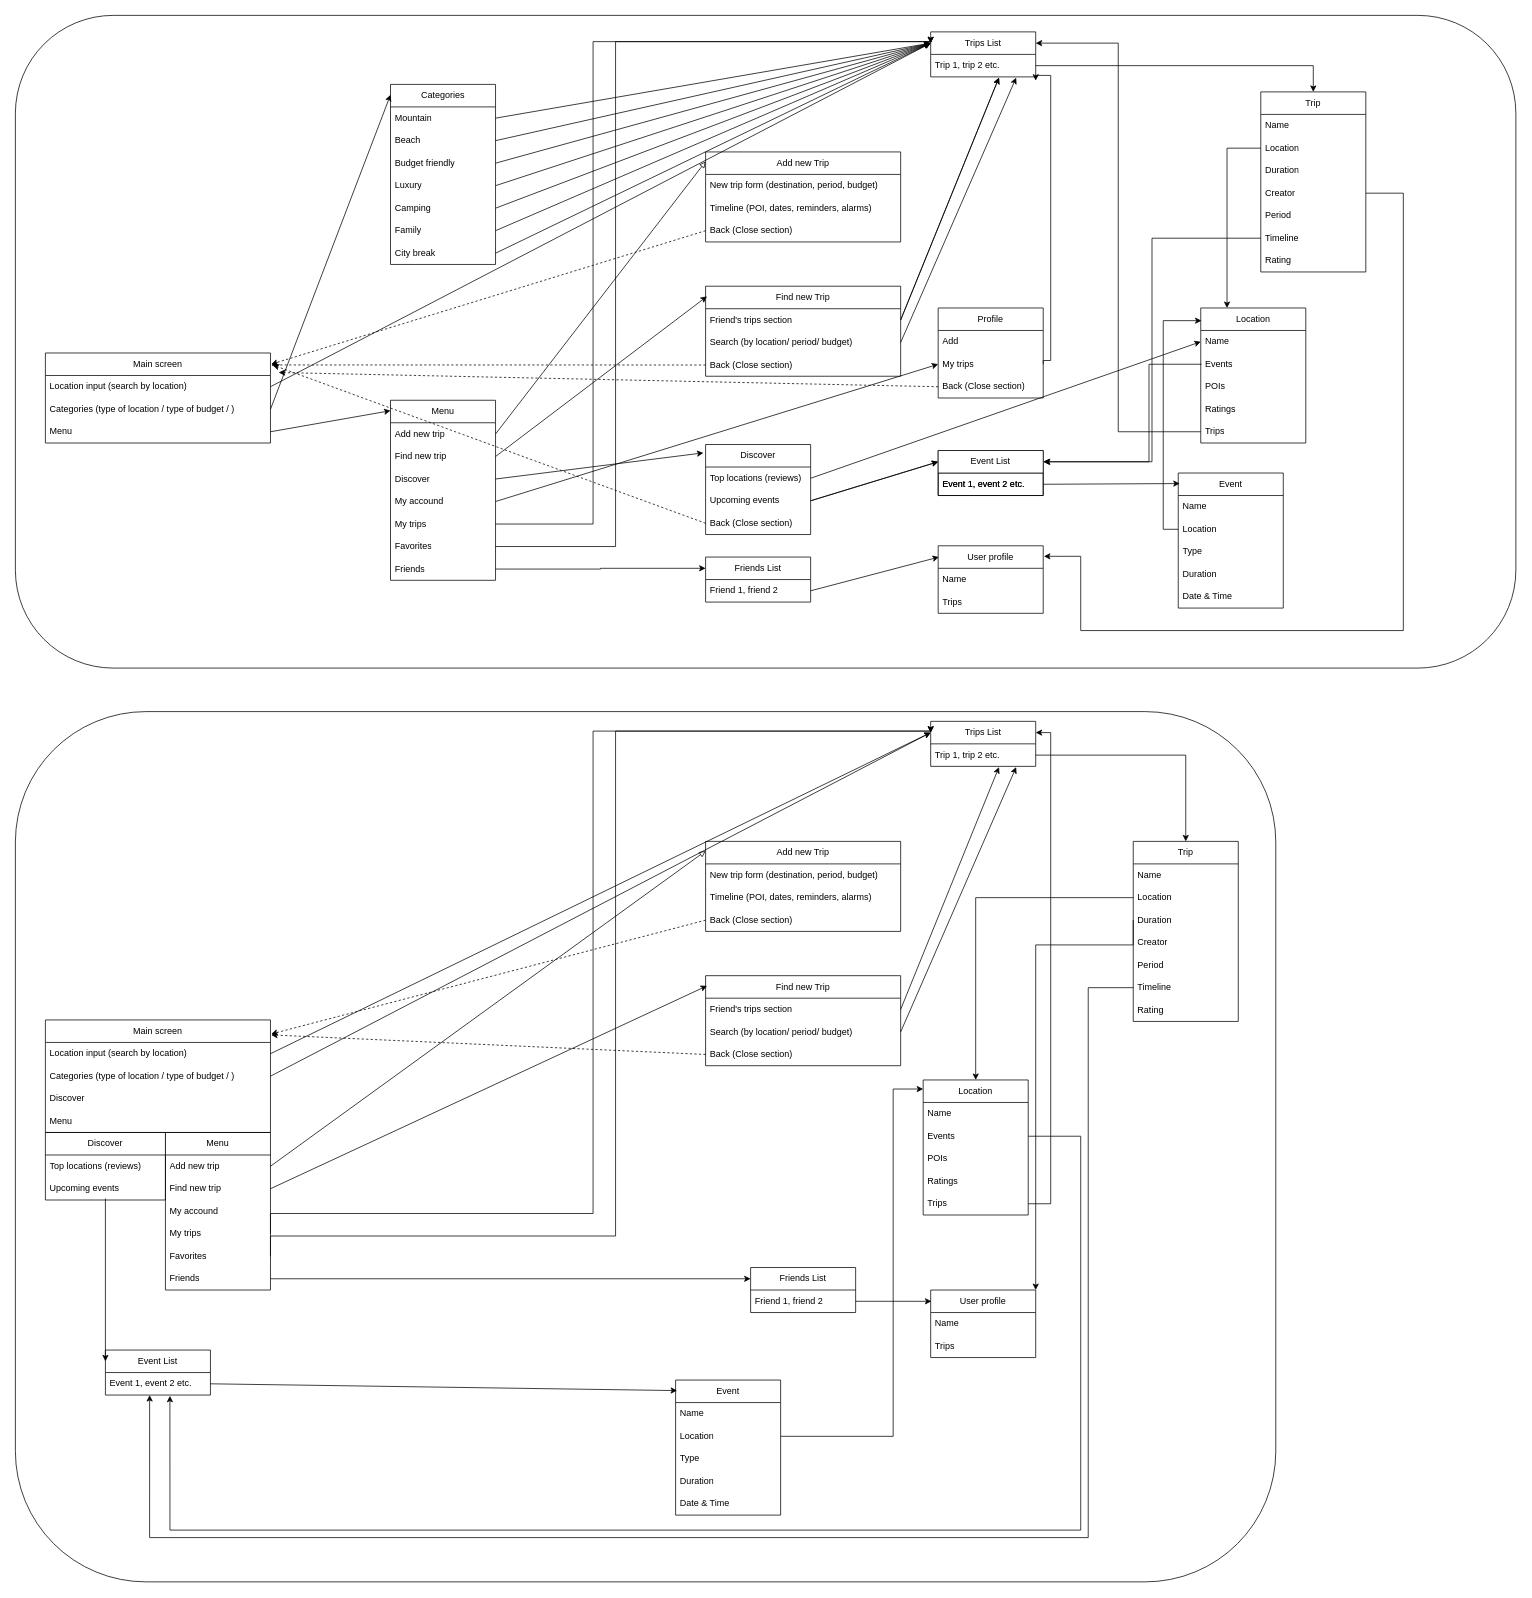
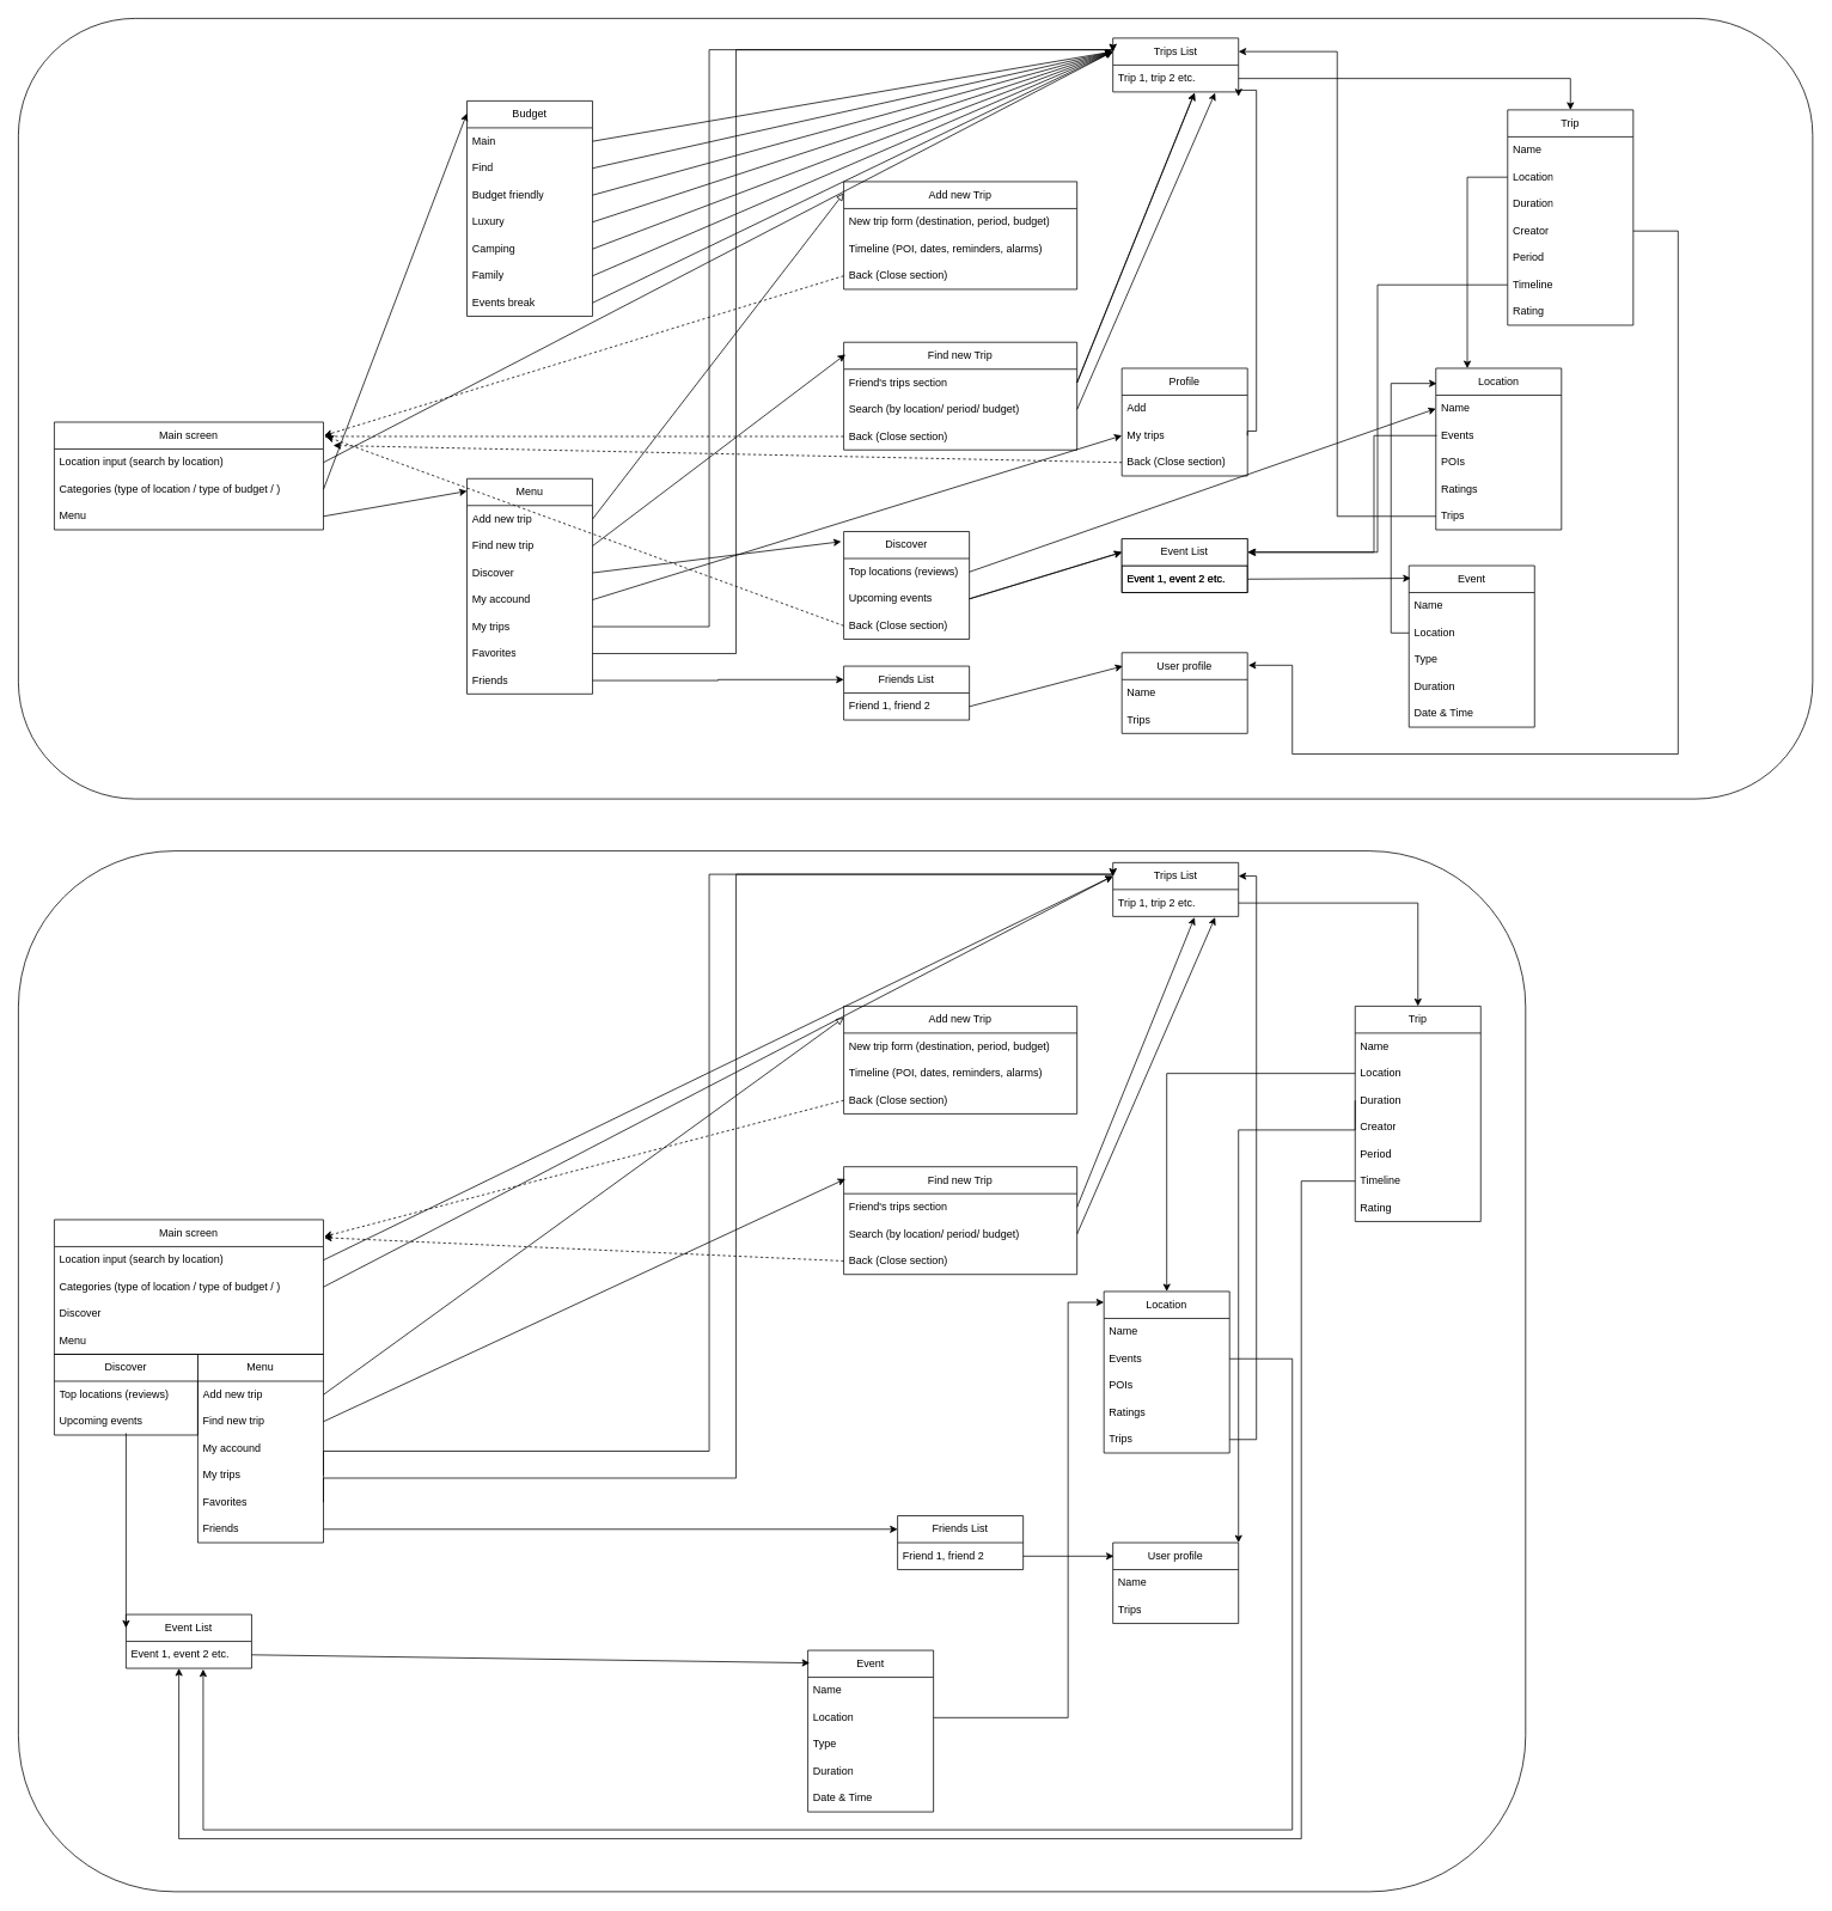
- <mxCell id="35" value="Categories" style="swimlane;fontStyle=0;childLayout=stackLayout;horizontal=1;startSize=30;horizontalStack=0;resizeParent=1;resizeParentMax=0;resizeLast=0;collapsible=1;marginBottom=0;whiteSpace=wrap;html=1;" parent="1" vertex="1"><mxGeometry x="520" y="112" width="140" height="240" as="geometry" /></mxCell>
+ <mxCell id="35" value="Budget" style="swimlane;fontStyle=0;childLayout=stackLayout;horizontal=1;startSize=30;horizontalStack=0;resizeParent=1;resizeParentMax=0;resizeLast=0;collapsible=1;marginBottom=0;whiteSpace=wrap;html=1;" parent="1" vertex="1"><mxGeometry x="520" y="112" width="140" height="240" as="geometry" /></mxCell>
- <mxCell id="36" value="Mountain" style="text;strokeColor=none;fillColor=none;align=left;verticalAlign=middle;spacingLeft=4;spacingRight=4;overflow=hidden;points=[[0,0.5],[1,0.5]];portConstraint=eastwest;rotatable=0;whiteSpace=wrap;html=1;" parent="35" vertex="1"><mxGeometry y="30" width="140" height="30" as="geometry" /></mxCell>
+ <mxCell id="36" value="Main" style="text;strokeColor=none;fillColor=none;align=left;verticalAlign=middle;spacingLeft=4;spacingRight=4;overflow=hidden;points=[[0,0.5],[1,0.5]];portConstraint=eastwest;rotatable=0;whiteSpace=wrap;html=1;" parent="35" vertex="1"><mxGeometry y="30" width="140" height="30" as="geometry" /></mxCell>
- <mxCell id="37" value="Beach" style="text;strokeColor=none;fillColor=none;align=left;verticalAlign=middle;spacingLeft=4;spacingRight=4;overflow=hidden;points=[[0,0.5],[1,0.5]];portConstraint=eastwest;rotatable=0;whiteSpace=wrap;html=1;" parent="35" vertex="1"><mxGeometry y="60" width="140" height="30" as="geometry" /></mxCell>
+ <mxCell id="37" value="Find" style="text;strokeColor=none;fillColor=none;align=left;verticalAlign=middle;spacingLeft=4;spacingRight=4;overflow=hidden;points=[[0,0.5],[1,0.5]];portConstraint=eastwest;rotatable=0;whiteSpace=wrap;html=1;" parent="35" vertex="1"><mxGeometry y="60" width="140" height="30" as="geometry" /></mxCell>
- <mxCell id="42" value="City break" style="text;strokeColor=none;fillColor=none;align=left;verticalAlign=middle;spacingLeft=4;spacingRight=4;overflow=hidden;points=[[0,0.5],[1,0.5]];portConstraint=eastwest;rotatable=0;whiteSpace=wrap;html=1;" parent="35" vertex="1"><mxGeometry y="210" width="140" height="30" as="geometry" /></mxCell>
+ <mxCell id="42" value="Events break" style="text;strokeColor=none;fillColor=none;align=left;verticalAlign=middle;spacingLeft=4;spacingRight=4;overflow=hidden;points=[[0,0.5],[1,0.5]];portConstraint=eastwest;rotatable=0;whiteSpace=wrap;html=1;" parent="35" vertex="1"><mxGeometry y="210" width="140" height="30" as="geometry" /></mxCell>
